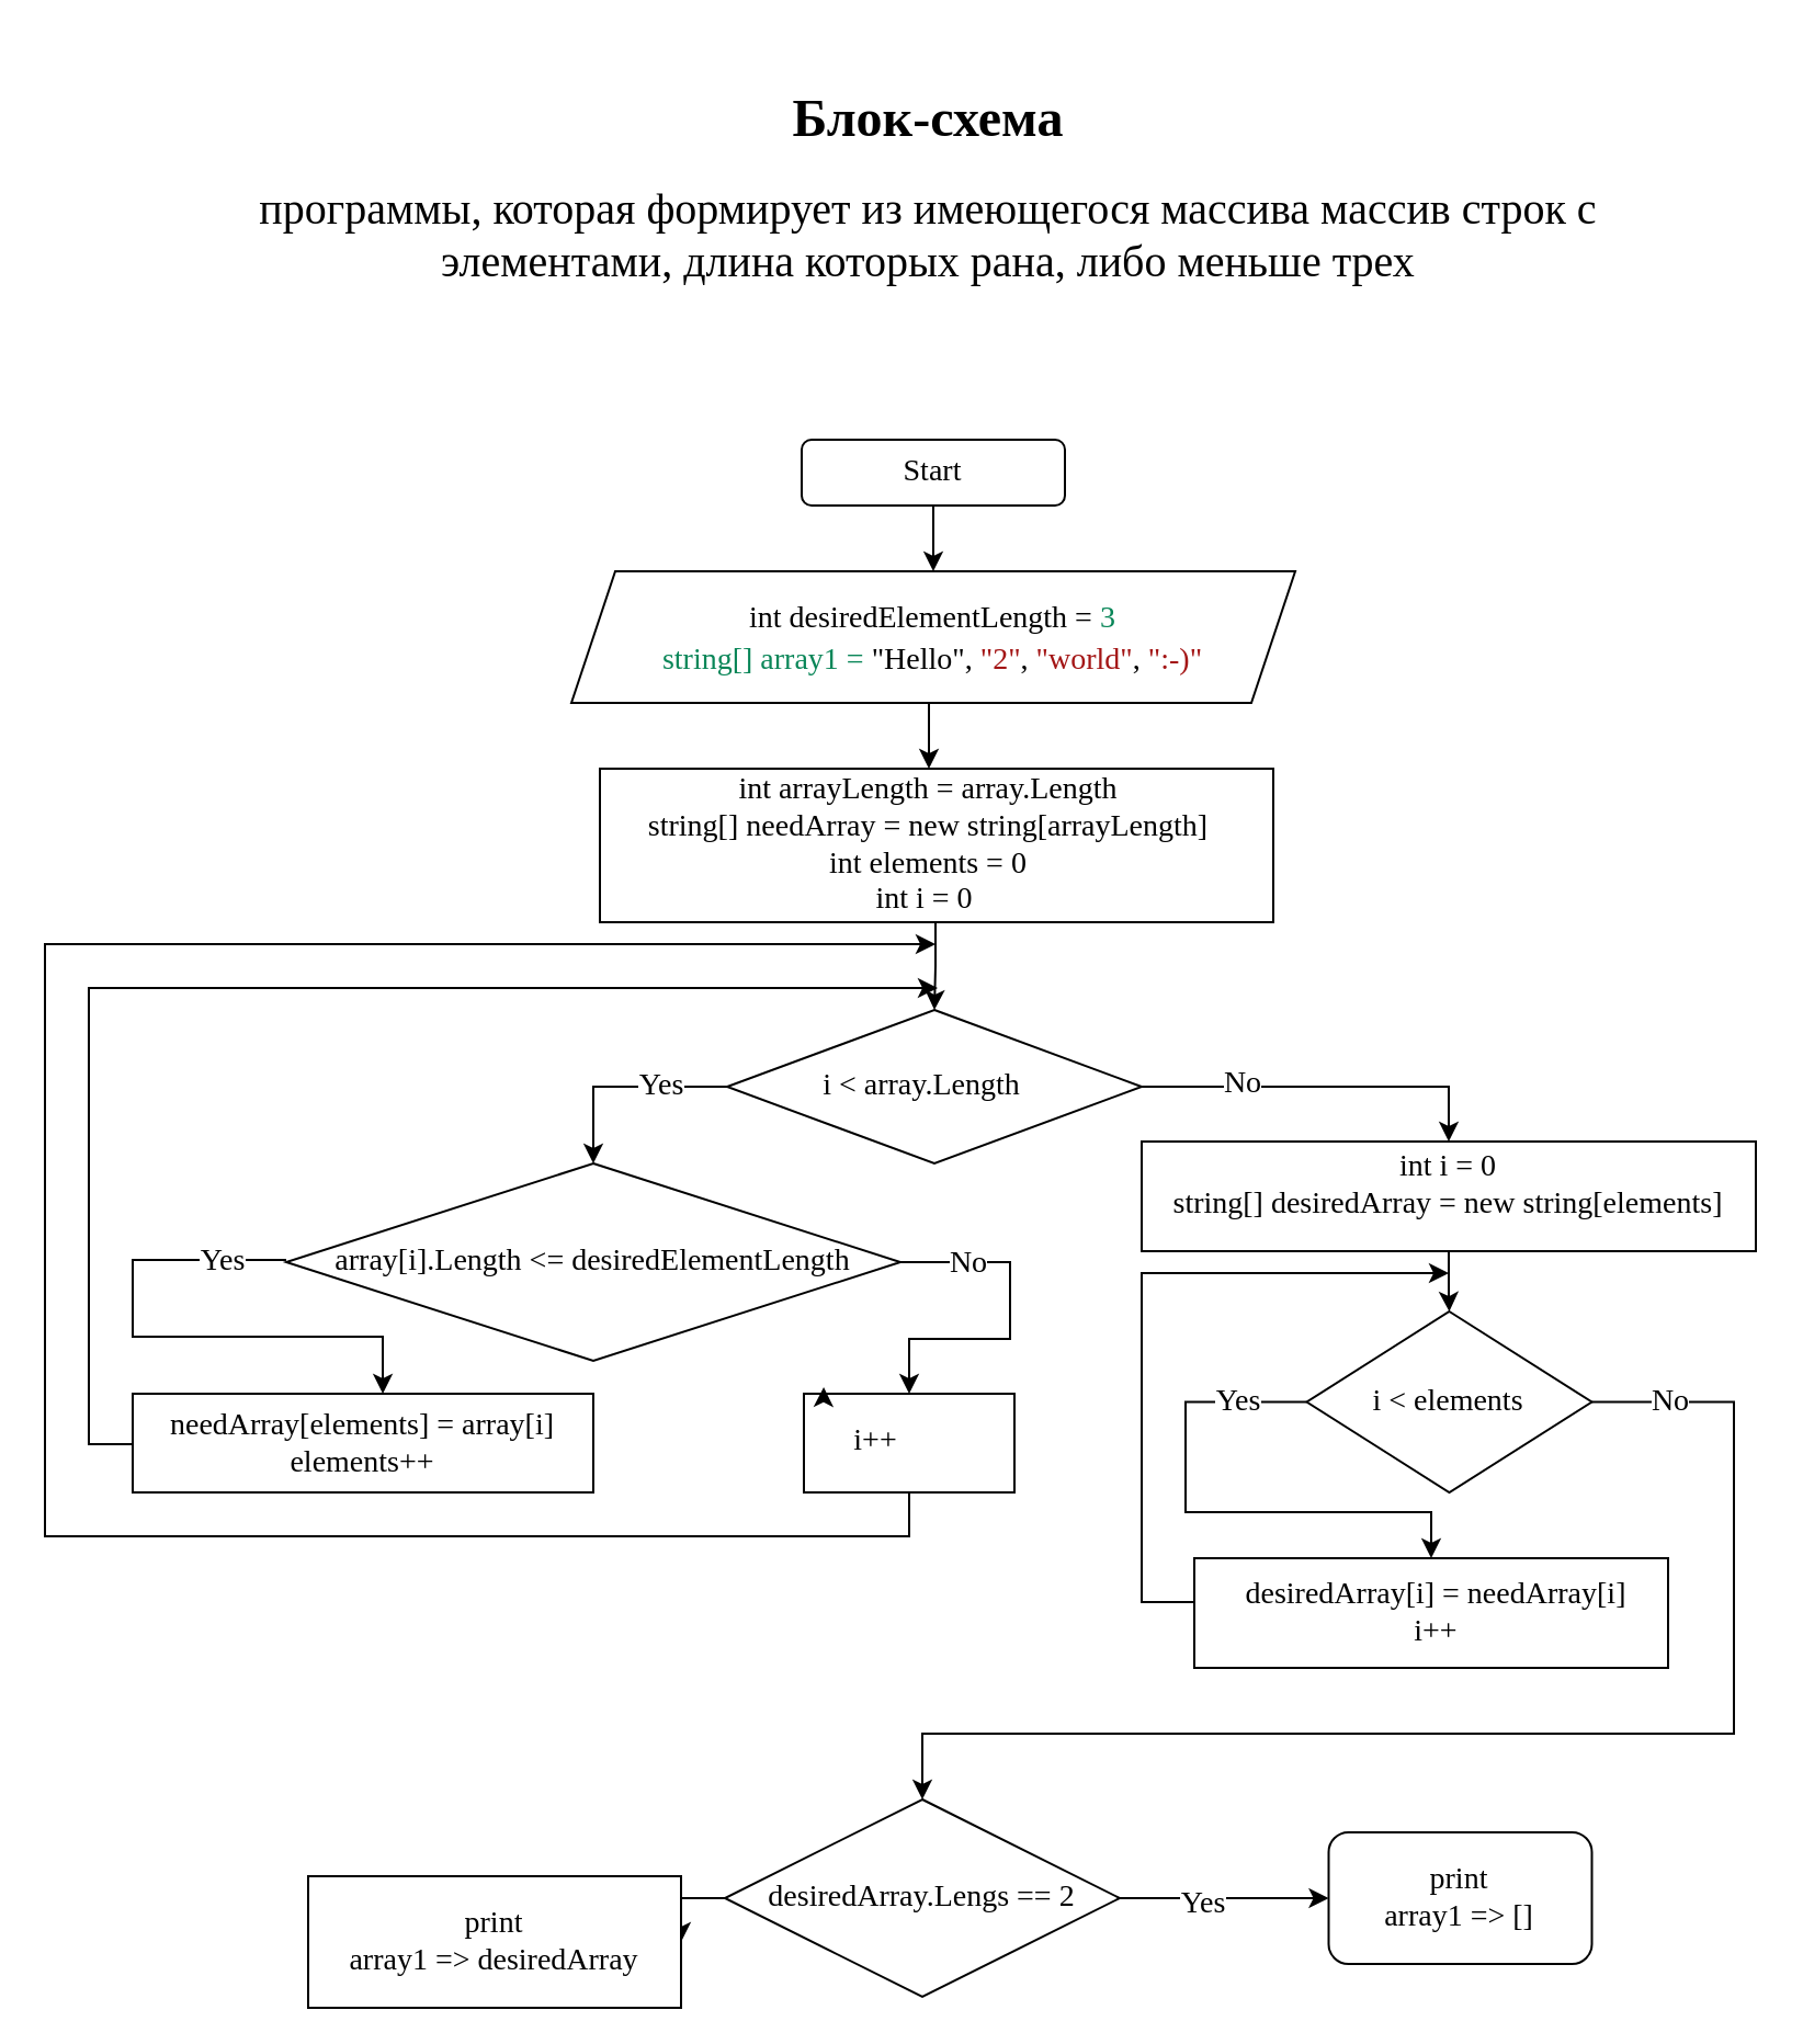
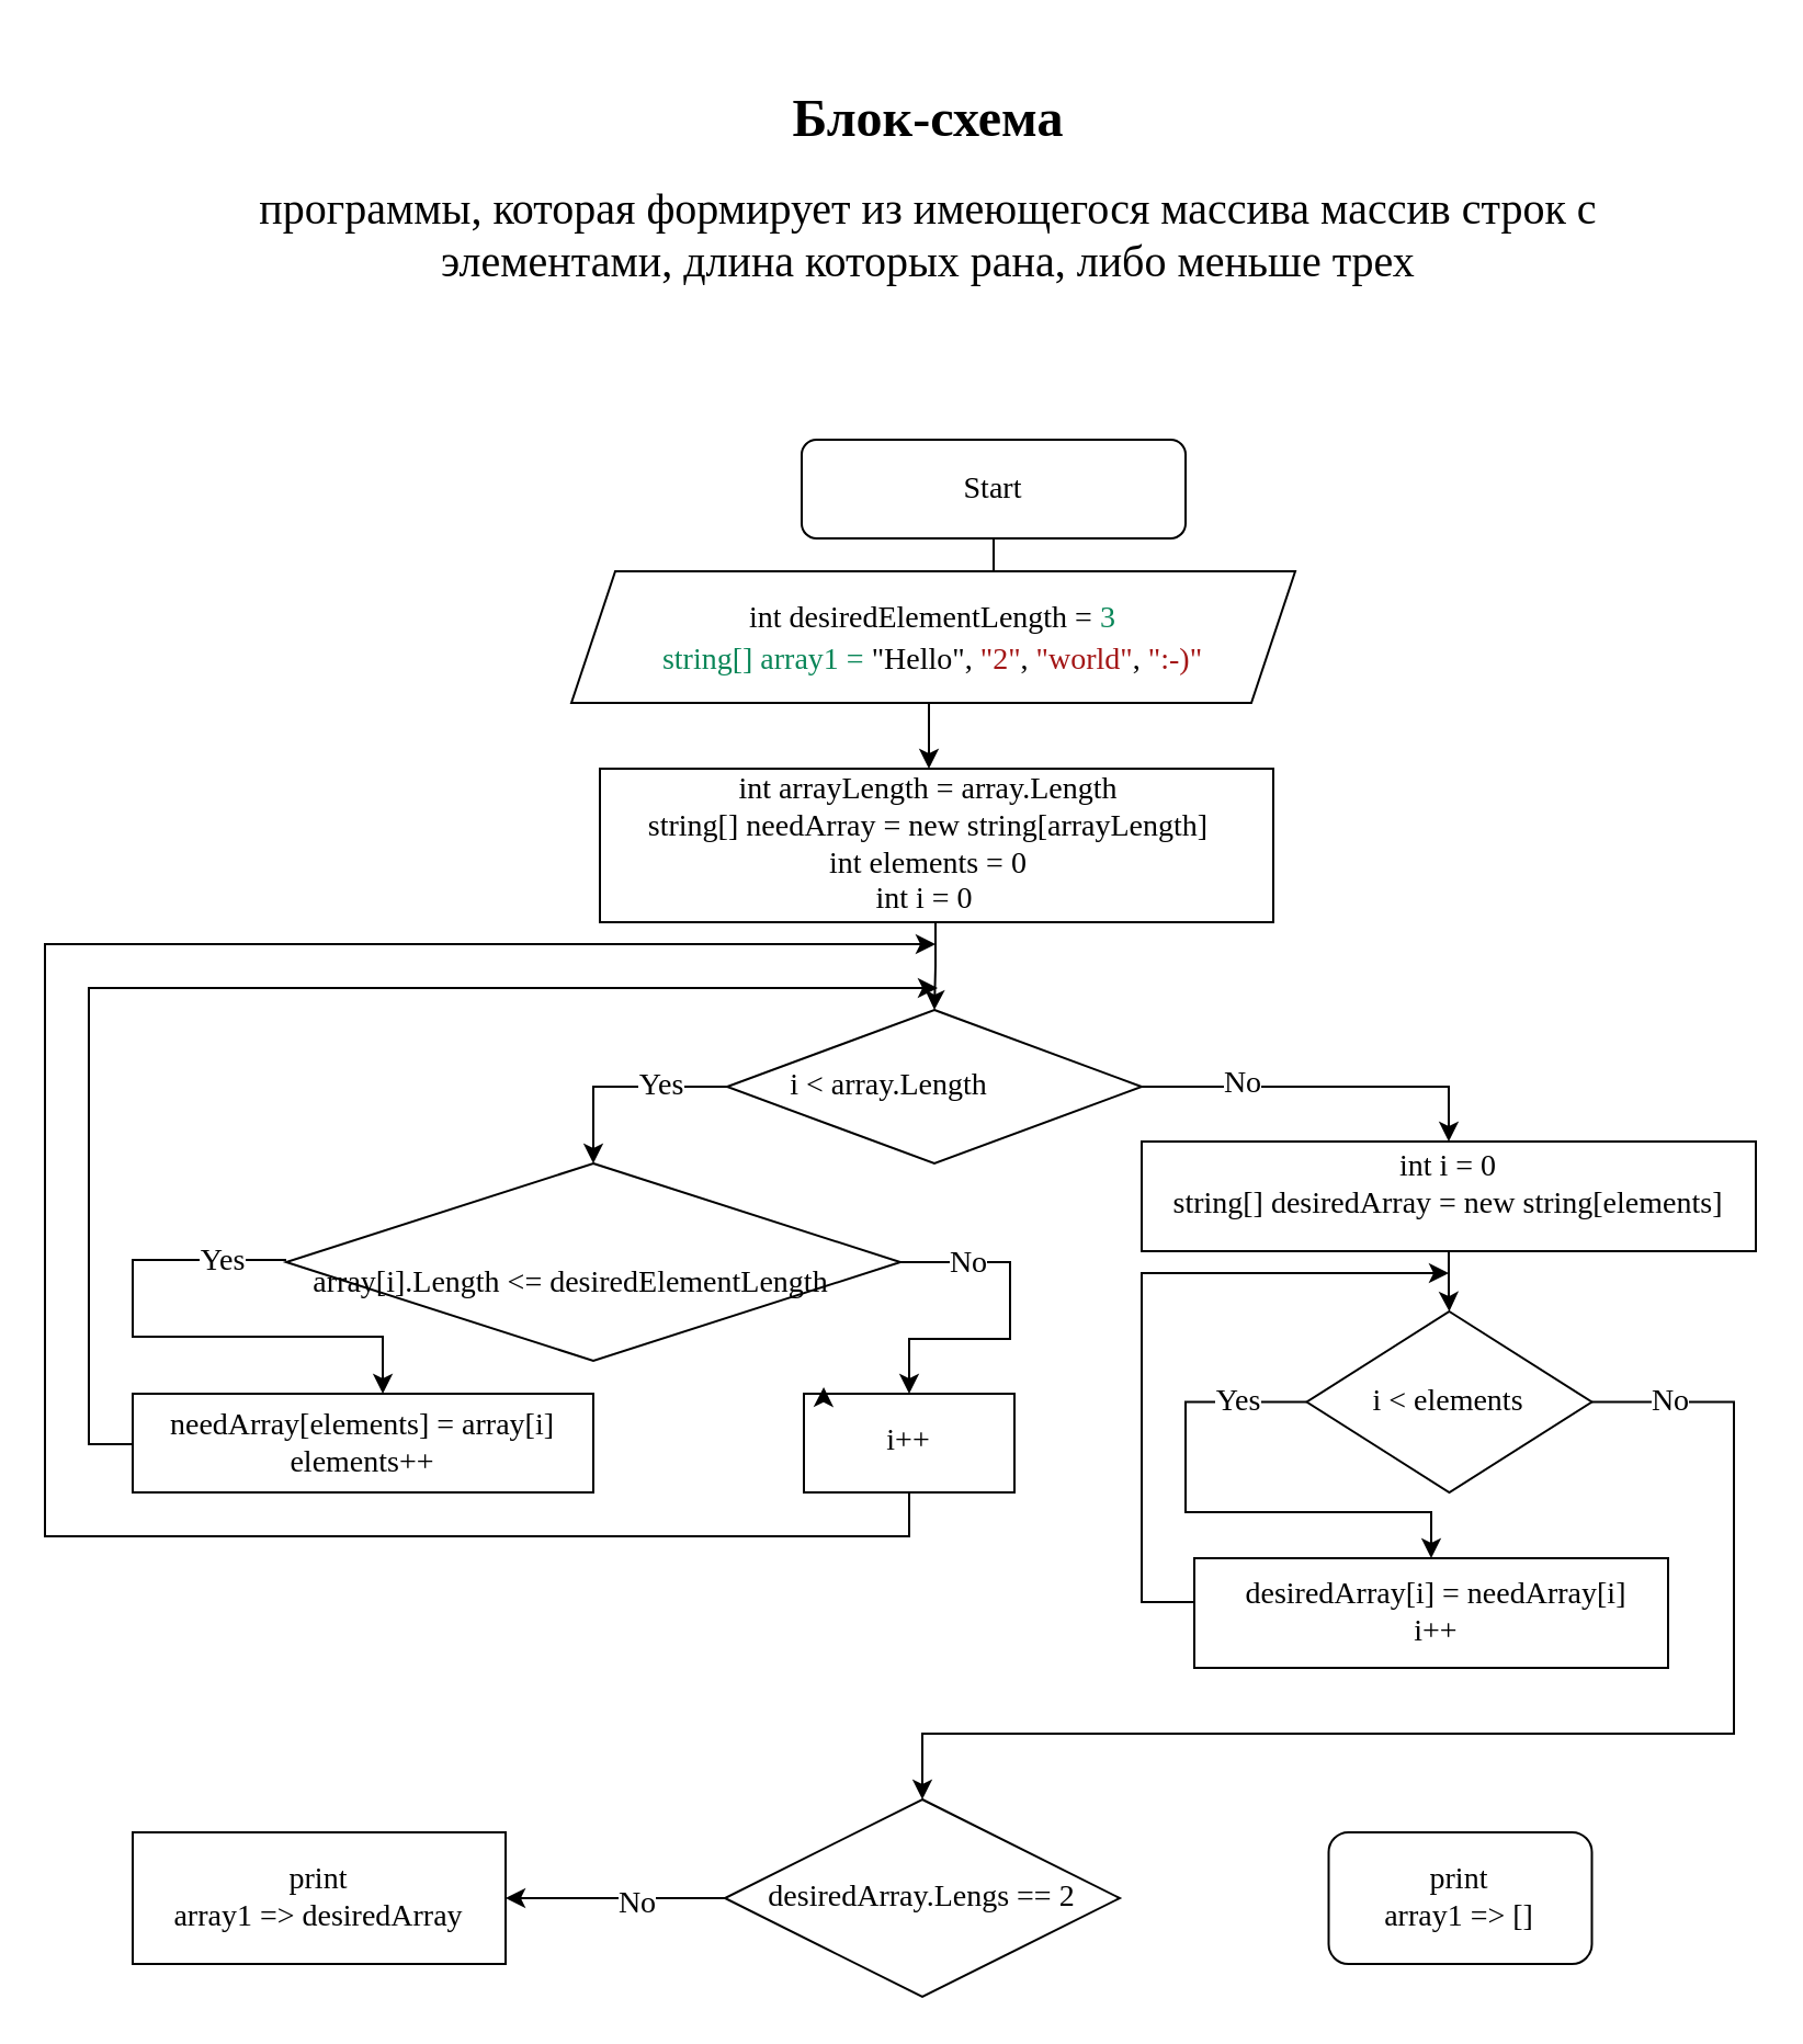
- <mxCell id="3" value="Start" style="rounded=1;whiteSpace=wrap;html=1;fontSize=14;fontFamily=Times New Roman;" parent="1" vertex="1"><mxGeometry x="365" y="200" width="120" height="30" as="geometry" /></mxCell>
+ <mxCell id="3" value="Start" style="rounded=1;whiteSpace=wrap;html=1;fontSize=14;fontFamily=Times New Roman;" parent="1" vertex="1"><mxGeometry x="365" y="200" width="175" height="45" as="geometry" /></mxCell>
- <mxCell id="15" value="i &amp;lt; array.Length" style="text;html=1;strokeColor=none;fillColor=none;align=center;verticalAlign=middle;whiteSpace=wrap;rounded=0;fontSize=14;fontFamily=Times New Roman;" vertex="1" parent="1"><mxGeometry x="365" y="480" width="110" height="30" as="geometry" /></mxCell>
+ <mxCell id="15" value="i &amp;lt; array.Length" style="text;html=1;strokeColor=none;fillColor=none;align=center;verticalAlign=middle;whiteSpace=wrap;rounded=0;fontSize=14;fontFamily=Times New Roman;" vertex="1" parent="1"><mxGeometry x="350" y="480" width="110" height="30" as="geometry" /></mxCell>
- <mxCell id="22" value="array[i].Length &amp;lt;= desiredElementLength" style="text;html=1;strokeColor=none;fillColor=none;align=center;verticalAlign=middle;whiteSpace=wrap;rounded=0;fontSize=14;fontFamily=Times New Roman;" vertex="1" parent="1"><mxGeometry x="150" y="560" width="240" height="30" as="geometry" /></mxCell>
+ <mxCell id="22" value="array[i].Length &amp;lt;= desiredElementLength" style="text;html=1;strokeColor=none;fillColor=none;align=center;verticalAlign=middle;whiteSpace=wrap;rounded=0;fontSize=14;fontFamily=Times New Roman;" vertex="1" parent="1"><mxGeometry x="140" y="570" width="240" height="30" as="geometry" /></mxCell>
- <mxCell id="28" value="i++" style="text;html=1;strokeColor=none;fillColor=none;align=center;verticalAlign=middle;whiteSpace=wrap;rounded=0;fontSize=14;fontFamily=Times New Roman;" vertex="1" parent="1"><mxGeometry x="370" y="646.58" width="58" height="21.83" as="geometry" /></mxCell>
+ <mxCell id="28" value="i++" style="text;html=1;strokeColor=none;fillColor=none;align=center;verticalAlign=middle;whiteSpace=wrap;rounded=0;fontSize=14;fontFamily=Times New Roman;" vertex="1" parent="1"><mxGeometry x="385" y="646.58" width="58" height="21.83" as="geometry" /></mxCell>
- <mxCell id="41" style="edgeStyle=orthogonalEdgeStyle;rounded=0;orthogonalLoop=1;jettySize=auto;html=1;entryX=0;entryY=0.5;entryDx=0;entryDy=0;" edge="1" parent="1" source="45" target="46"><mxGeometry relative="1" as="geometry" /></mxCell>
- <mxCell id="42" value="Yes" style="edgeLabel;html=1;align=center;verticalAlign=middle;resizable=0;points=[];fontSize=14;fontFamily=Times New Roman;" vertex="1" connectable="0" parent="41"><mxGeometry x="-0.223" y="-2" relative="1" as="geometry"><mxPoint as="offset" /></mxGeometry></mxCell>
- <mxCell id="47" value="print&lt;br style=&quot;font-size: 14px;&quot;&gt;array1 =&amp;gt; desiredArray" style="rounded=0;whiteSpace=wrap;html=1;fontSize=14;fontFamily=Times New Roman;" vertex="1" parent="1"><mxGeometry x="140" y="855" width="170" height="60" as="geometry" /></mxCell>
+ <mxCell id="47" value="print&lt;br style=&quot;font-size: 14px;&quot;&gt;array1 =&amp;gt; desiredArray" style="rounded=0;whiteSpace=wrap;html=1;fontSize=14;fontFamily=Times New Roman;" vertex="1" parent="1"><mxGeometry x="60" y="835" width="170" height="60" as="geometry" /></mxCell>
